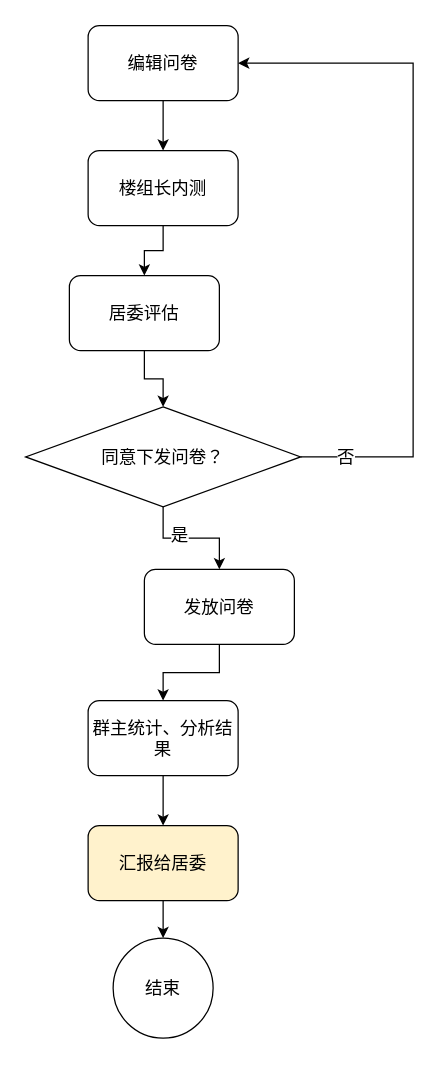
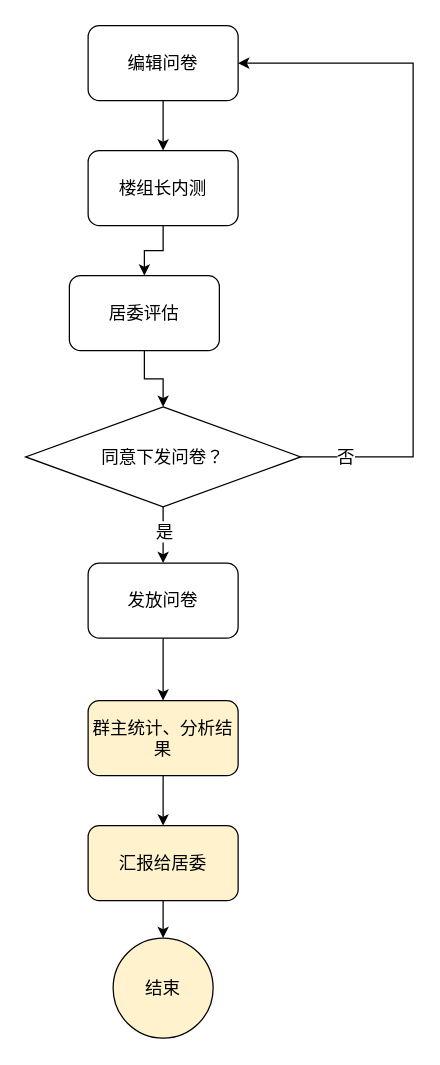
- <mxCell id="14" value="发放问卷" style="rounded=1;whiteSpace=wrap;html=1;fontSize=14;" vertex="1" parent="1"><mxGeometry x="115" y="455" width="120" height="60" as="geometry" /></mxCell>
+ <mxCell id="14" value="发放问卷" style="rounded=1;whiteSpace=wrap;html=1;fontSize=14;" vertex="1" parent="1"><mxGeometry x="70" y="450" width="120" height="60" as="geometry" /></mxCell>
- <mxCell id="16" value="群主统计、分析结果" style="rounded=1;whiteSpace=wrap;html=1;fontSize=14;" vertex="1" parent="1"><mxGeometry x="70" y="560" width="120" height="60" as="geometry" /></mxCell>
+ <mxCell id="16" value="群主统计、分析结果" style="rounded=1;whiteSpace=wrap;html=1;fontSize=14;fillColor=#fff2cc;" vertex="1" parent="1"><mxGeometry x="70" y="560" width="120" height="60" as="geometry" /></mxCell>
- <mxCell id="19" value="结束" style="ellipse;whiteSpace=wrap;html=1;aspect=fixed;fontSize=14;" vertex="1" parent="1"><mxGeometry x="90" y="750" width="80" height="80" as="geometry" /></mxCell>
+ <mxCell id="19" value="结束" style="ellipse;whiteSpace=wrap;html=1;aspect=fixed;fontSize=14;fillColor=#fff2cc;" vertex="1" parent="1"><mxGeometry x="90" y="750" width="80" height="80" as="geometry" /></mxCell>
